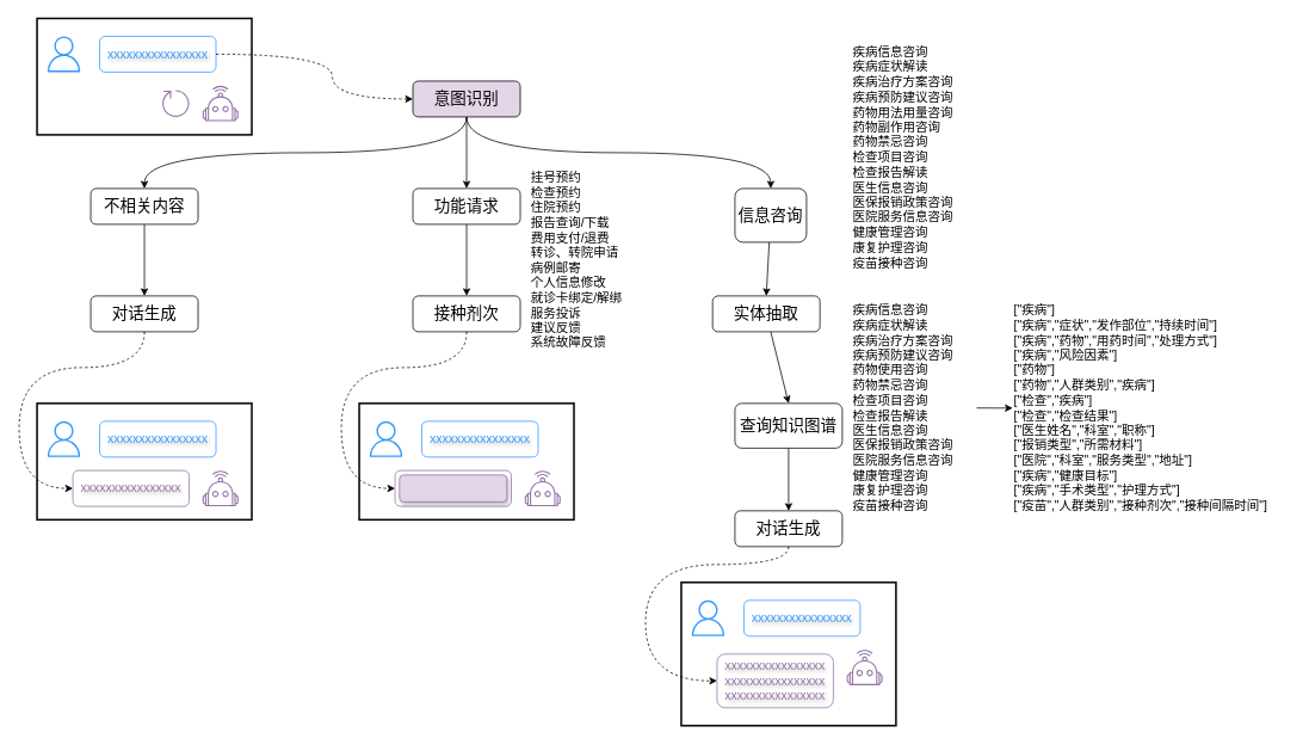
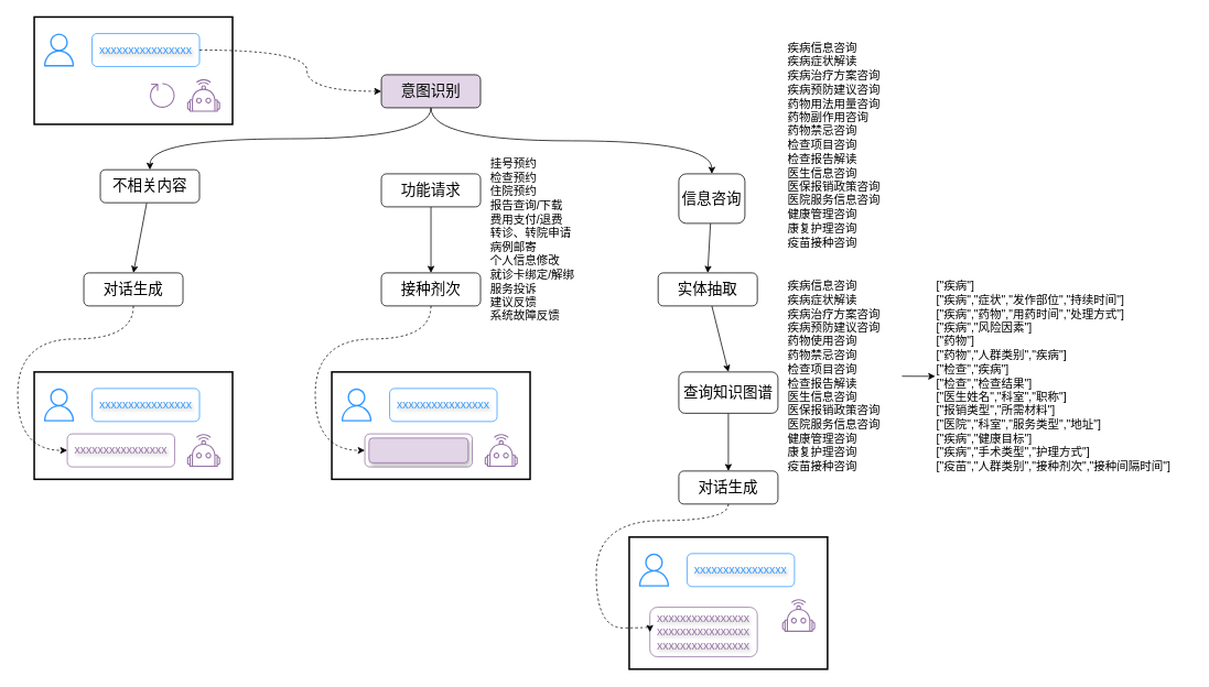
- <mxCell id="3" style="edgeStyle=orthogonalEdgeStyle;html=1;entryX=0.5;entryY=0;entryDx=0;entryDy=0;curved=1;" parent="1" source="5" target="9" edge="1"><mxGeometry relative="1" as="geometry" /></mxCell>
- <mxCell id="7" value="不相关内容" style="rounded=1;whiteSpace=wrap;html=1;fontSize=18;" parent="1" vertex="1"><mxGeometry x="100.92" y="210" width="120" height="40" as="geometry" /></mxCell>
+ <mxCell id="7" value="不相关内容" style="rounded=1;whiteSpace=wrap;html=1;fontSize=18;" parent="1" vertex="1"><mxGeometry x="120.92" y="205" width="120" height="40" as="geometry" /></mxCell>
- <mxCell id="48" value="xxxxxxxxxxxxxxxx&lt;div&gt;&lt;span style=&quot;color: rgb(150, 115, 166);&quot;&gt;xxxxxxxxxxxxxxxx&lt;/span&gt;&lt;/div&gt;&lt;div&gt;&lt;span style=&quot;color: rgb(150, 115, 166);&quot;&gt;&lt;span style=&quot;color: rgb(150, 115, 166);&quot;&gt;xxxxxxxxxxxxxxxx&lt;/span&gt;&lt;/span&gt;&lt;/div&gt;" style="rounded=1;whiteSpace=wrap;html=1;fillColor=none;strokeColor=#9673a6;fontSize=14;textShadow=1;fontColor=light-dark(#9673a6, #ededed);" parent="43" vertex="1"><mxGeometry x="40" y="80" width="130" height="60" as="geometry" /></mxCell>
+ <mxCell id="48" value="xxxxxxxxxxxxxxxx&lt;div&gt;&lt;span style=&quot;color: rgb(150, 115, 166);&quot;&gt;xxxxxxxxxxxxxxxx&lt;/span&gt;&lt;/div&gt;&lt;div&gt;&lt;span style=&quot;color: rgb(150, 115, 166);&quot;&gt;&lt;span style=&quot;color: rgb(150, 115, 166);&quot;&gt;xxxxxxxxxxxxxxxx&lt;/span&gt;&lt;/span&gt;&lt;/div&gt;" style="rounded=1;whiteSpace=wrap;html=1;fillColor=none;strokeColor=#9673a6;fontSize=14;textShadow=1;fontColor=light-dark(#9673a6, #ededed);" parent="43" vertex="1"><mxGeometry x="25" y="85" width="130" height="60" as="geometry" /></mxCell>
